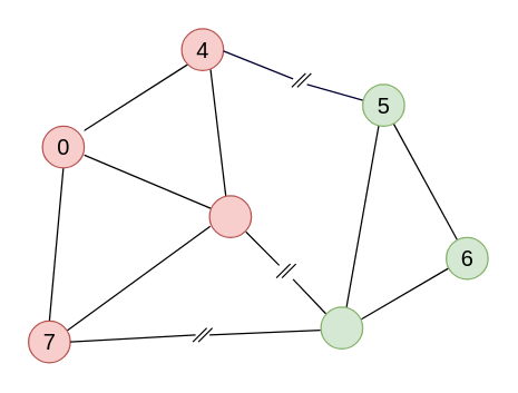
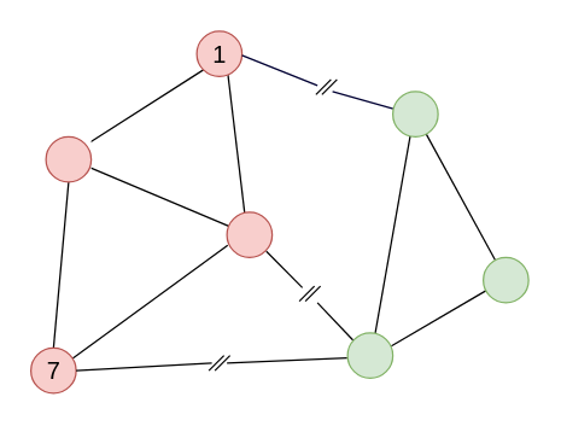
- <mxCell id="23" value="4" style="text;html=1;resizable=0;autosize=1;align=center;verticalAlign=middle;points=[];fillColor=none;strokeColor=none;rounded=0;fontSize=16;" parent="21" vertex="1"><mxGeometry x="5" y="5" width="20" height="20" as="geometry" /></mxCell>
+ <mxCell id="23" value="1" style="text;html=1;resizable=0;autosize=1;align=center;verticalAlign=middle;points=[];fillColor=none;strokeColor=none;rounded=0;fontSize=16;" parent="21" vertex="1"><mxGeometry x="5" y="5" width="20" height="20" as="geometry" /></mxCell>
- <mxCell id="26" value="5" style="text;html=1;resizable=0;autosize=1;align=center;verticalAlign=middle;points=[];fillColor=none;strokeColor=none;rounded=0;fontSize=16;" parent="24" vertex="1"><mxGeometry x="5" y="5" width="20" height="20" as="geometry" /></mxCell>
- <mxCell id="15" value="0" style="text;html=1;resizable=0;autosize=1;align=center;verticalAlign=middle;points=[];fillColor=none;strokeColor=none;rounded=0;fontSize=16;" parent="12" vertex="1"><mxGeometry x="5" y="5" width="20" height="20" as="geometry" /></mxCell>
- <mxCell id="29" value="6" style="text;html=1;resizable=0;autosize=1;align=center;verticalAlign=middle;points=[];fillColor=none;strokeColor=none;rounded=0;fontSize=16;" parent="27" vertex="1"><mxGeometry x="5" y="5" width="20" height="20" as="geometry" /></mxCell>
